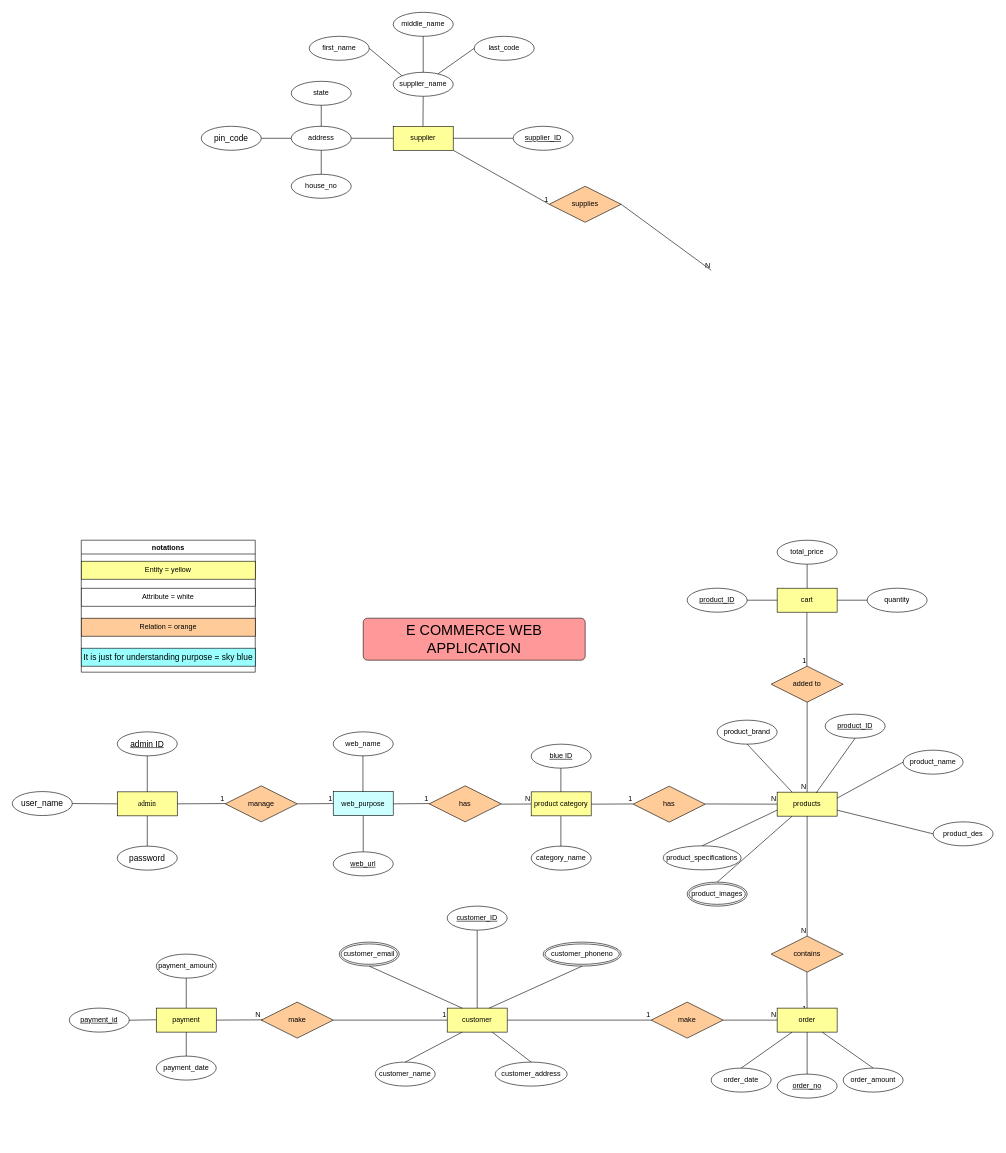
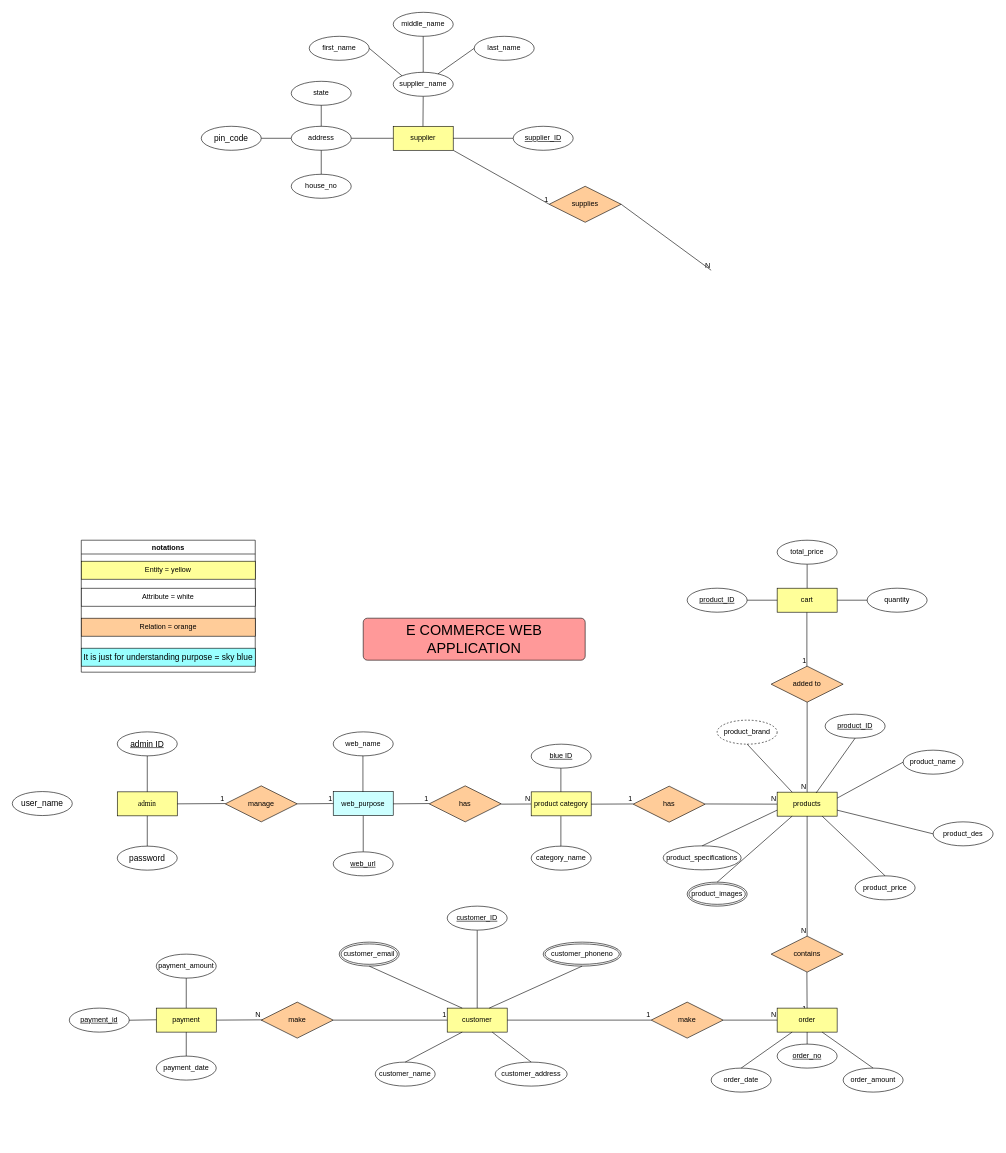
- <mxCell id="99" value="last_code" style="ellipse;whiteSpace=wrap;html=1;align=center;labelBackgroundColor=none;" parent="1" vertex="1"><mxGeometry x="790" y="60" width="100" height="40" as="geometry" /></mxCell>
+ <mxCell id="99" value="last_name" style="ellipse;whiteSpace=wrap;html=1;align=center;labelBackgroundColor=none;" parent="1" vertex="1"><mxGeometry x="790" y="60" width="100" height="40" as="geometry" /></mxCell>
- <mxCell id="71" value="product_brand" style="ellipse;whiteSpace=wrap;html=1;align=center;labelBackgroundColor=none;" parent="1" vertex="1"><mxGeometry x="1195" y="1200" width="100" height="40" as="geometry" /></mxCell>
+ <mxCell id="71" value="product_brand" style="ellipse;whiteSpace=wrap;html=1;align=center;labelBackgroundColor=none;dashed=1;" parent="1" vertex="1"><mxGeometry x="1195" y="1200" width="100" height="40" as="geometry" /></mxCell>
- <mxCell id="8" value="" style="endArrow=none;html=1;rounded=0;entryX=1;entryY=0.5;entryDx=0;entryDy=0;labelBackgroundColor=none;fontColor=default;exitX=1;exitY=0.5;exitDx=0;exitDy=0;" parent="1" source="3" target="2" edge="1"><mxGeometry relative="1" as="geometry"><mxPoint x="75" y="1309.5" as="sourcePoint" /><mxPoint x="235" y="1309.5" as="targetPoint" /></mxGeometry></mxCell>
+ <mxCell id="77" value="" style="endArrow=none;html=1;rounded=0;exitX=0.75;exitY=1;exitDx=0;exitDy=0;labelBackgroundColor=none;fontColor=default;entryX=0.5;entryY=0;entryDx=0;entryDy=0;" parent="1" source="34" target="69" edge="1"><mxGeometry relative="1" as="geometry"><mxPoint x="1335" y="1379.08" as="sourcePoint" /><mxPoint x="1495" y="1379.08" as="targetPoint" /></mxGeometry></mxCell>
+ <mxCell id="69" value="product_price" style="ellipse;whiteSpace=wrap;html=1;align=center;labelBackgroundColor=none;" parent="1" vertex="1"><mxGeometry x="1425" y="1459.5" width="100" height="40" as="geometry" /></mxCell>
- <mxCell id="105" value="order_no" style="ellipse;whiteSpace=wrap;html=1;align=center;fontStyle=4;labelBackgroundColor=none;" parent="1" vertex="1"><mxGeometry x="1295" y="1790" width="100" height="40" as="geometry" /></mxCell>
+ <mxCell id="105" value="order_no" style="ellipse;whiteSpace=wrap;html=1;align=center;fontStyle=4;labelBackgroundColor=none;" parent="1" vertex="1"><mxGeometry x="1295" y="1740" width="100" height="40" as="geometry" /></mxCell>
